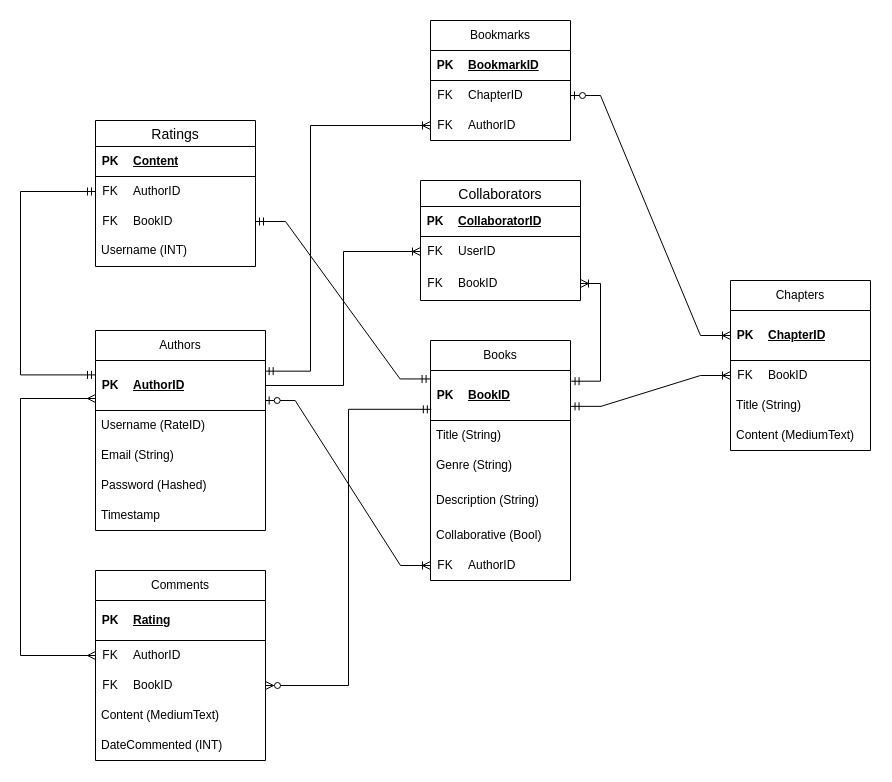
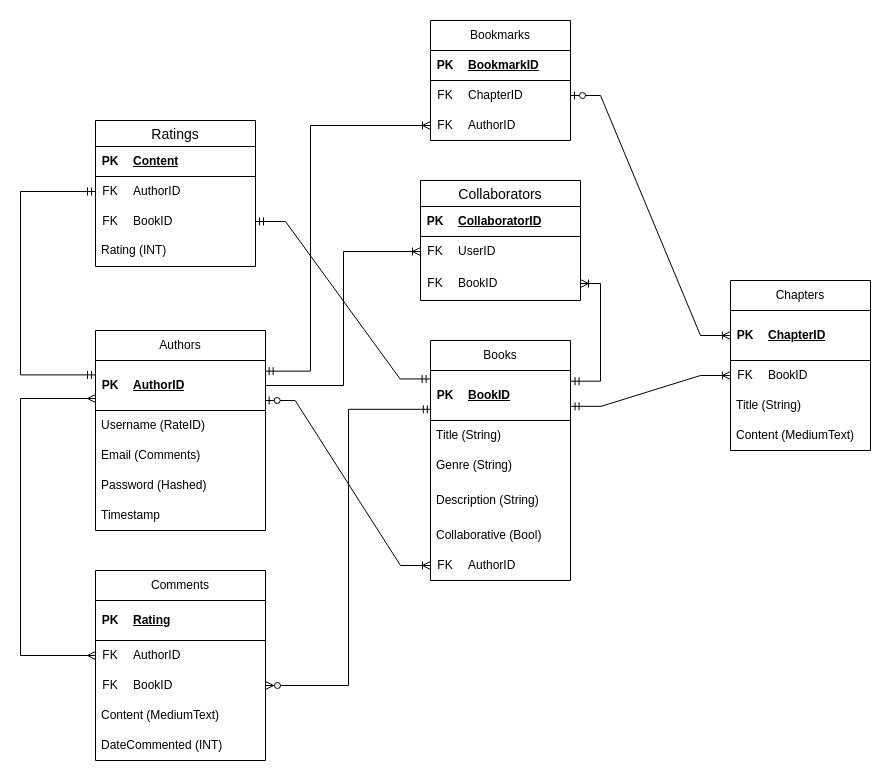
- <mxCell id="97" value="Username (INT)" style="text;strokeColor=none;fillColor=none;spacingLeft=4;spacingRight=4;overflow=hidden;rotatable=0;points=[[0,0.5],[1,0.5]];portConstraint=eastwest;fontSize=12;whiteSpace=wrap;html=1;" vertex="1" parent="84"><mxGeometry y="116" width="160" height="30" as="geometry" /></mxCell>
+ <mxCell id="97" value="Rating (INT)" style="text;strokeColor=none;fillColor=none;spacingLeft=4;spacingRight=4;overflow=hidden;rotatable=0;points=[[0,0.5],[1,0.5]];portConstraint=eastwest;fontSize=12;whiteSpace=wrap;html=1;" vertex="1" parent="84"><mxGeometry y="116" width="160" height="30" as="geometry" /></mxCell>
- <mxCell id="8" value="Email (String)" style="text;strokeColor=none;fillColor=none;align=left;verticalAlign=middle;spacingLeft=4;spacingRight=4;overflow=hidden;points=[[0,0.5],[1,0.5]];portConstraint=eastwest;rotatable=0;whiteSpace=wrap;html=1;" vertex="1" parent="2"><mxGeometry y="110" width="170" height="30" as="geometry" /></mxCell>
+ <mxCell id="8" value="Email (Comments)" style="text;strokeColor=none;fillColor=none;align=left;verticalAlign=middle;spacingLeft=4;spacingRight=4;overflow=hidden;points=[[0,0.5],[1,0.5]];portConstraint=eastwest;rotatable=0;whiteSpace=wrap;html=1;" vertex="1" parent="2"><mxGeometry y="110" width="170" height="30" as="geometry" /></mxCell>
